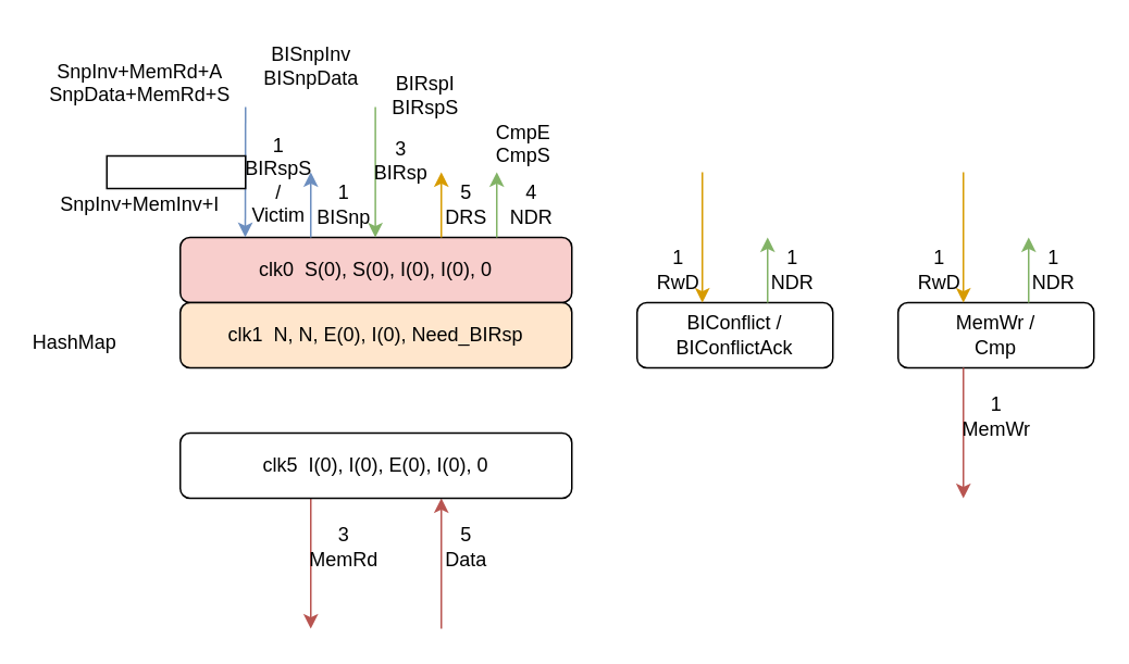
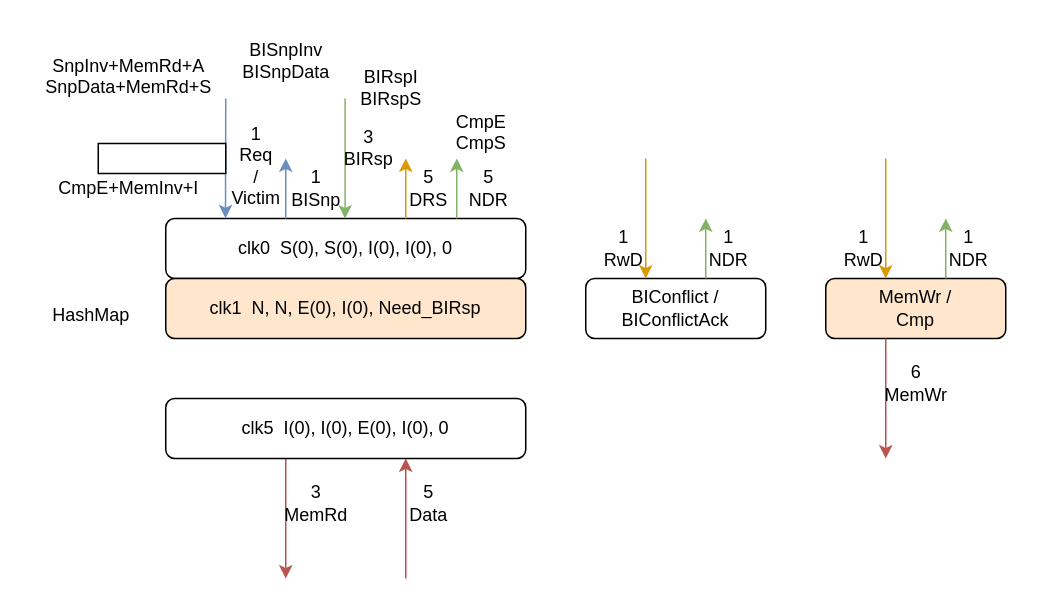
- <mxCell id="4" value="1&lt;div&gt;BIRspS&lt;/div&gt;&lt;div&gt;/&lt;/div&gt;&lt;div&gt;Victim&lt;/div&gt;" style="text;html=1;align=center;verticalAlign=middle;resizable=0;points=[];autosize=1;strokeColor=none;fillColor=none;" parent="1" vertex="1"><mxGeometry x="140" y="75" width="60" height="70" as="geometry" /></mxCell>
+ <mxCell id="4" value="1&lt;div&gt;Req&lt;/div&gt;&lt;div&gt;/&lt;/div&gt;&lt;div&gt;Victim&lt;/div&gt;" style="text;html=1;align=center;verticalAlign=middle;resizable=0;points=[];autosize=1;strokeColor=none;fillColor=none;" parent="1" vertex="1"><mxGeometry x="140" y="75" width="60" height="70" as="geometry" /></mxCell>
- <mxCell id="34" value="SnpInv+MemInv+I" style="text;html=1;align=center;verticalAlign=middle;resizable=0;points=[];autosize=1;strokeColor=none;fillColor=none;" parent="1" vertex="1"><mxGeometry x="25" y="110" width="120" height="30" as="geometry" /></mxCell>
+ <mxCell id="34" value="CmpE+MemInv+I" style="text;html=1;align=center;verticalAlign=middle;resizable=0;points=[];autosize=1;strokeColor=none;fillColor=none;" parent="1" vertex="1"><mxGeometry x="25" y="110" width="120" height="30" as="geometry" /></mxCell>
- <mxCell id="37" value="4&lt;div&gt;NDR&lt;/div&gt;" style="text;html=1;align=center;verticalAlign=middle;resizable=0;points=[];autosize=1;strokeColor=none;fillColor=none;" parent="1" vertex="1"><mxGeometry x="300" y="105" width="50" height="40" as="geometry" /></mxCell>
+ <mxCell id="37" value="5&lt;div&gt;NDR&lt;/div&gt;" style="text;html=1;align=center;verticalAlign=middle;resizable=0;points=[];autosize=1;strokeColor=none;fillColor=none;" parent="1" vertex="1"><mxGeometry x="300" y="105" width="50" height="40" as="geometry" /></mxCell>
- <mxCell id="2" value="clk0&amp;nbsp; S(0), S(0), I(0), I(0), 0" style="rounded=1;whiteSpace=wrap;html=1;fillColor=#f8cecc;" parent="1" vertex="1"><mxGeometry x="110" y="145" width="240" height="40" as="geometry" /></mxCell>
+ <mxCell id="2" value="clk0&amp;nbsp; S(0), S(0), I(0), I(0), 0" style="rounded=1;whiteSpace=wrap;html=1;" parent="1" vertex="1"><mxGeometry x="110" y="145" width="240" height="40" as="geometry" /></mxCell>
- <mxCell id="22" value="&lt;span style=&quot;color: rgb(0, 0, 0);&quot;&gt;MemWr /&lt;/span&gt;&lt;div&gt;&lt;span style=&quot;color: rgb(0, 0, 0);&quot;&gt;Cmp&lt;/span&gt;&lt;/div&gt;" style="rounded=1;whiteSpace=wrap;html=1;" parent="1" vertex="1"><mxGeometry x="550" y="185" width="120" height="40" as="geometry" /></mxCell>
+ <mxCell id="22" value="&lt;span style=&quot;color: rgb(0, 0, 0);&quot;&gt;MemWr /&lt;/span&gt;&lt;div&gt;&lt;span style=&quot;color: rgb(0, 0, 0);&quot;&gt;Cmp&lt;/span&gt;&lt;/div&gt;" style="rounded=1;whiteSpace=wrap;html=1;fillColor=#ffe6cc;" parent="1" vertex="1"><mxGeometry x="550" y="185" width="120" height="40" as="geometry" /></mxCell>
- <mxCell id="35" value="HashMap" style="text;html=1;align=center;verticalAlign=middle;resizable=0;points=[];autosize=1;strokeColor=none;fillColor=none;" parent="1" vertex="1"><mxGeometry x="10" y="195" width="70" height="30" as="geometry" /></mxCell>
+ <mxCell id="35" value="HashMap" style="text;html=1;align=center;verticalAlign=middle;resizable=0;points=[];autosize=1;strokeColor=none;fillColor=none;" parent="1" vertex="1"><mxGeometry x="25" y="195" width="70" height="30" as="geometry" /></mxCell>
- <mxCell id="28" value="1&lt;br&gt;&lt;div&gt;MemWr&lt;/div&gt;" style="text;html=1;align=center;verticalAlign=middle;resizable=0;points=[];autosize=1;strokeColor=none;fillColor=none;" parent="1" vertex="1"><mxGeometry x="575" y="235" width="70" height="40" as="geometry" /></mxCell>
+ <mxCell id="28" value="6&lt;br&gt;&lt;div&gt;MemWr&lt;/div&gt;" style="text;html=1;align=center;verticalAlign=middle;resizable=0;points=[];autosize=1;strokeColor=none;fillColor=none;" parent="1" vertex="1"><mxGeometry x="575" y="235" width="70" height="40" as="geometry" /></mxCell>
